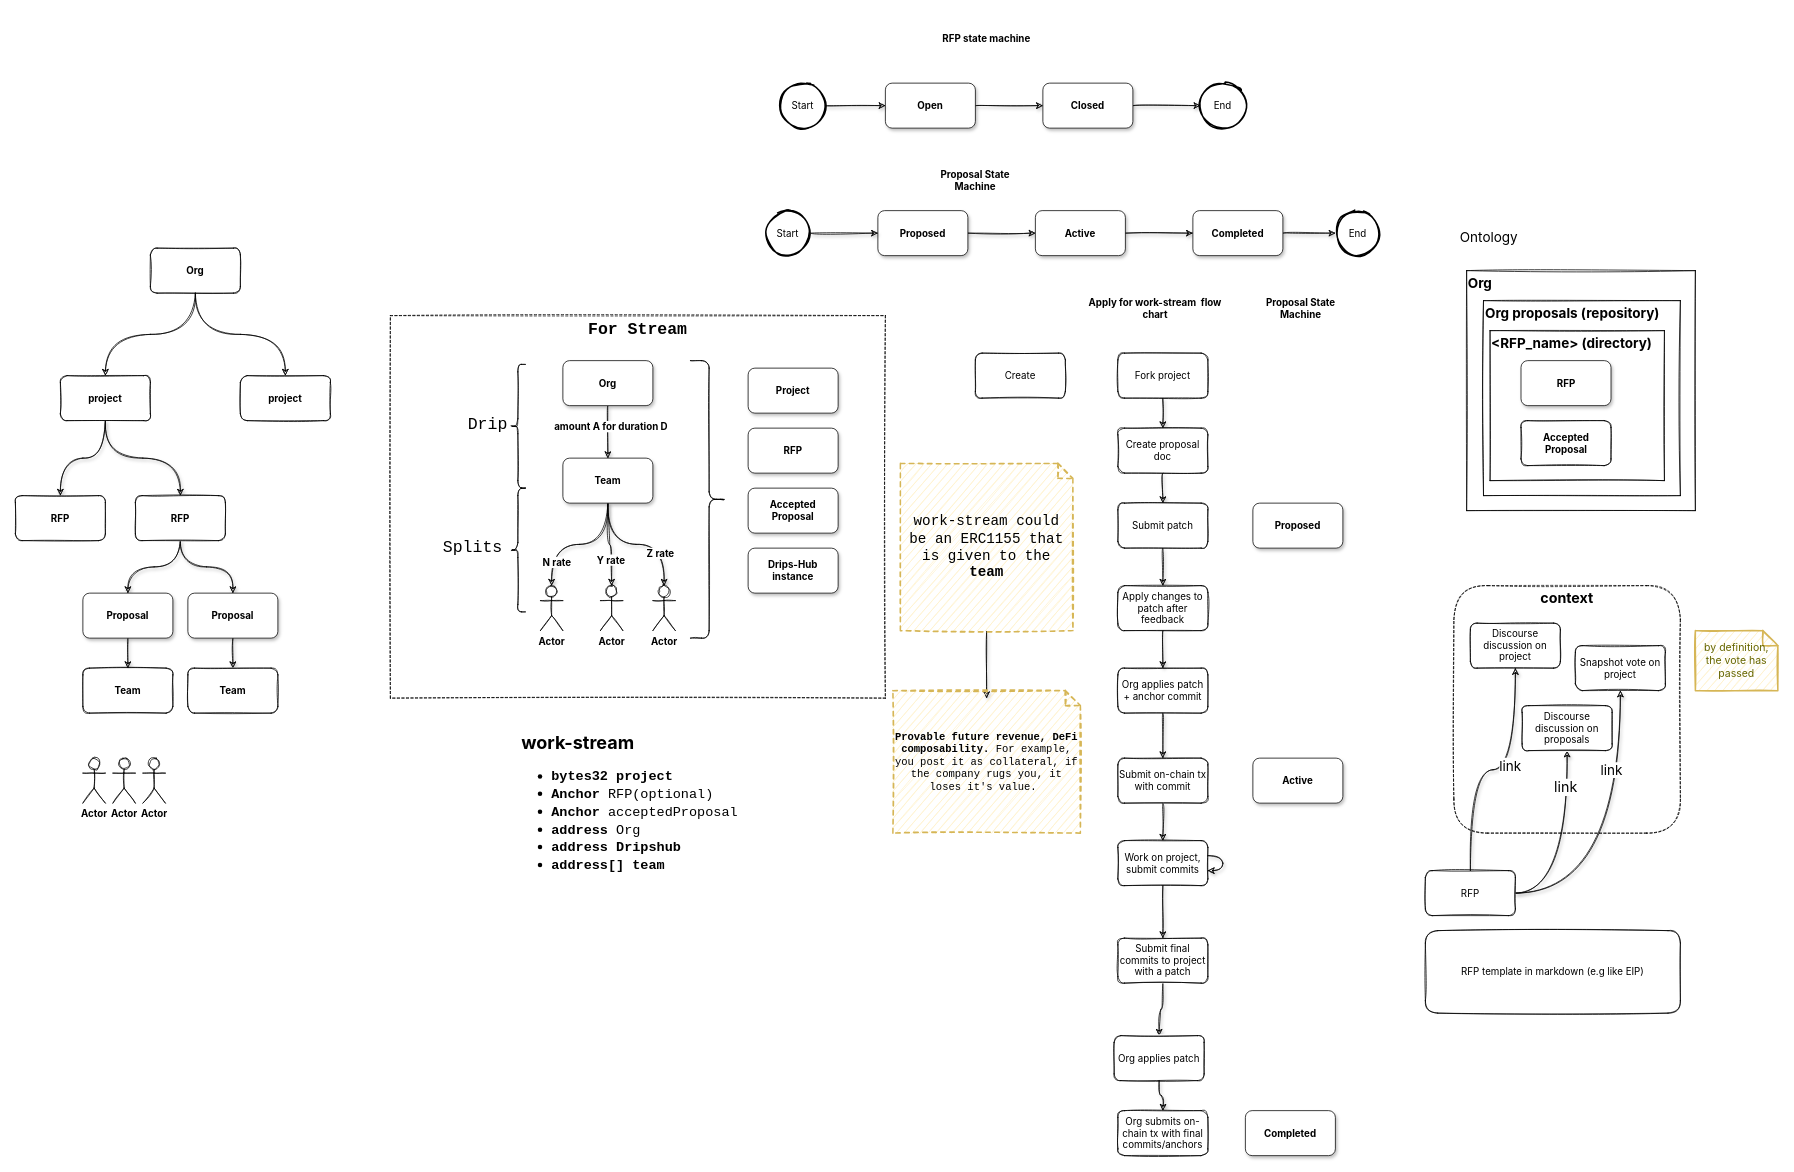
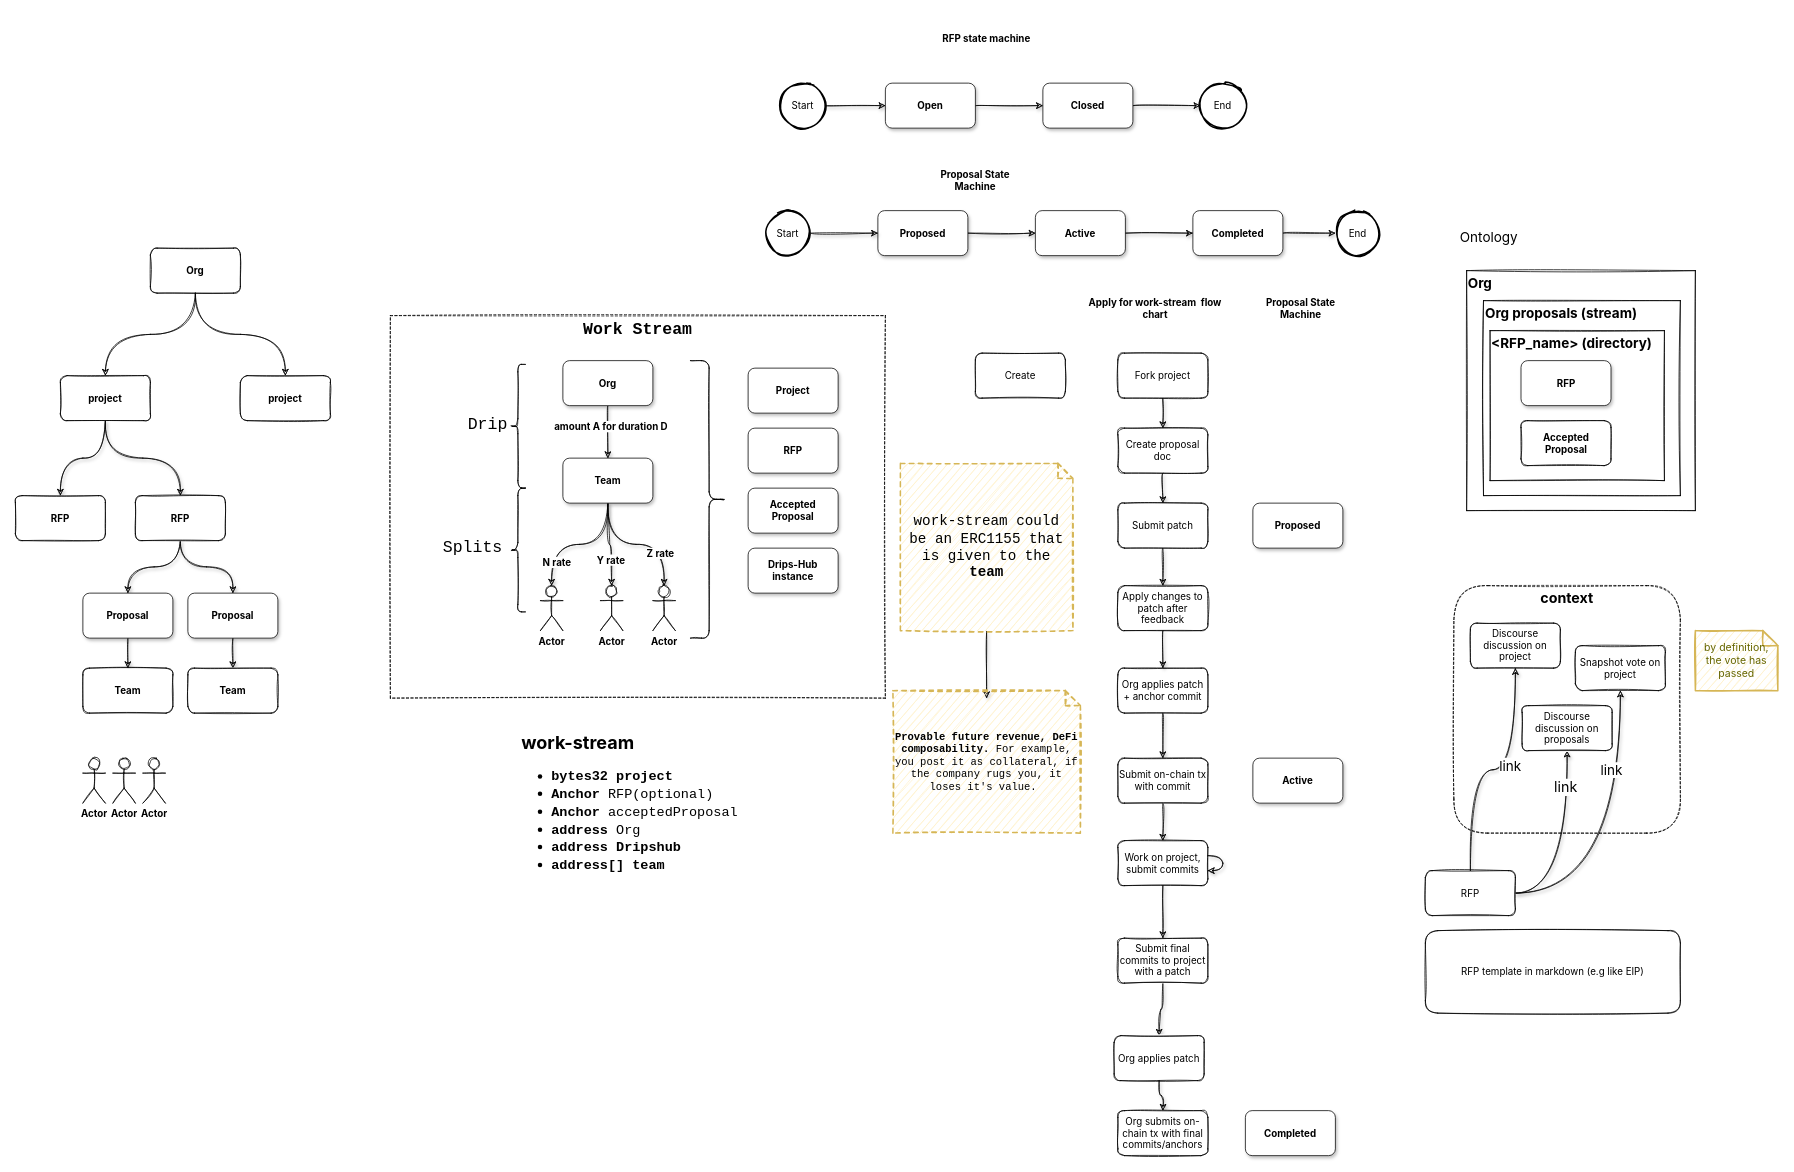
- <mxCell id="5" value="Org proposals (repository)" style="rounded=0;whiteSpace=wrap;html=1;shadow=0;glass=0;sketch=1;fontFamily=Inter;fontSource=https%3A%2F%2Ffonts.googleapis.com%2Fcss%3Ffamily%3DInter;fontSize=18;strokeWidth=1;verticalAlign=top;align=left;fontStyle=1" vertex="1" parent="1"><mxGeometry x="1977.5" y="400" width="262.5" height="260" as="geometry" /></mxCell>
+ <mxCell id="5" value="Org proposals (stream)" style="rounded=0;whiteSpace=wrap;html=1;shadow=0;glass=0;sketch=1;fontFamily=Inter;fontSource=https%3A%2F%2Ffonts.googleapis.com%2Fcss%3Ffamily%3DInter;fontSize=18;strokeWidth=1;verticalAlign=top;align=left;fontStyle=1" vertex="1" parent="1"><mxGeometry x="1977.5" y="400" width="262.5" height="260" as="geometry" /></mxCell>
- <mxCell id="2" value="&lt;b&gt;&lt;font style=&quot;font-size: 22px&quot;&gt;For Stream&lt;/font&gt;&lt;/b&gt;" style="rounded=0;whiteSpace=wrap;html=1;shadow=0;glass=0;dashed=1;sketch=1;fontFamily=Courier New;fontSize=18;strokeWidth=1;fillColor=none;verticalAlign=top;" vertex="1" parent="1"><mxGeometry x="520" y="420" width="660" height="510" as="geometry" /></mxCell>
+ <mxCell id="2" value="&lt;b&gt;&lt;font style=&quot;font-size: 22px&quot;&gt;Work Stream&lt;/font&gt;&lt;/b&gt;" style="rounded=0;whiteSpace=wrap;html=1;shadow=0;glass=0;dashed=1;sketch=1;fontFamily=Courier New;fontSize=18;strokeWidth=1;fillColor=none;verticalAlign=top;" vertex="1" parent="1"><mxGeometry x="520" y="420" width="660" height="510" as="geometry" /></mxCell>
